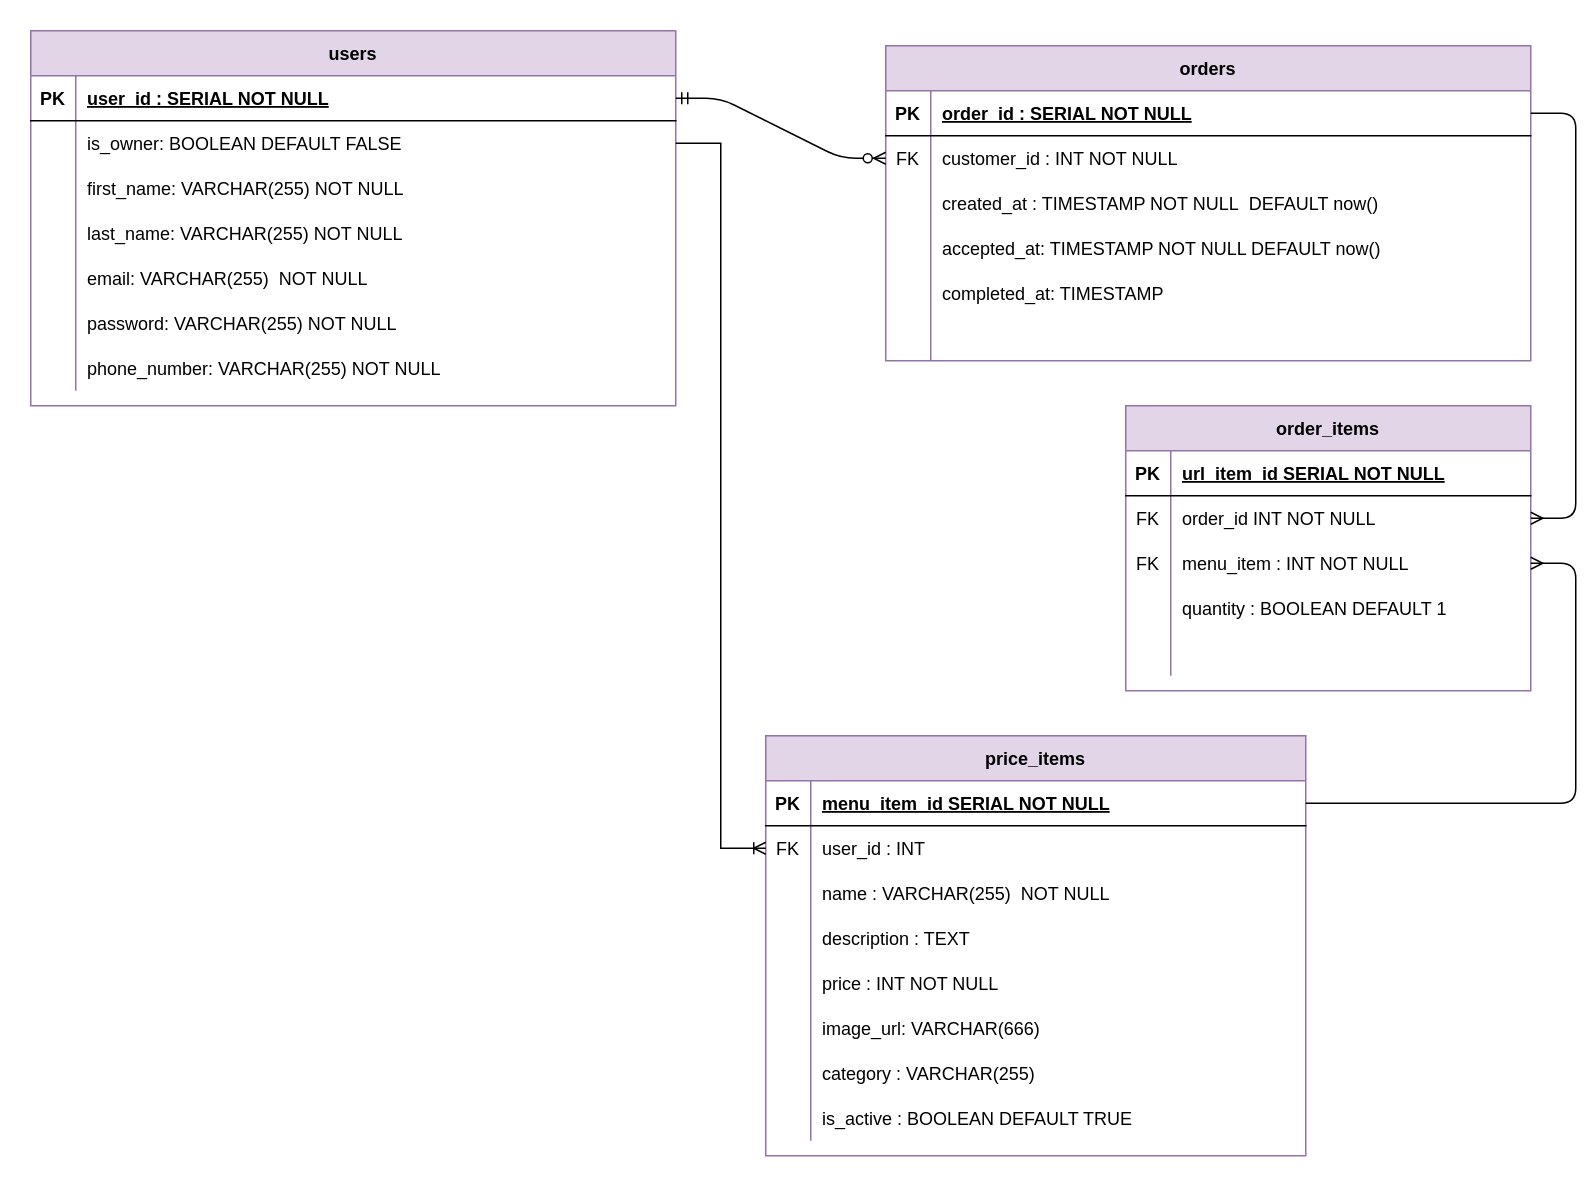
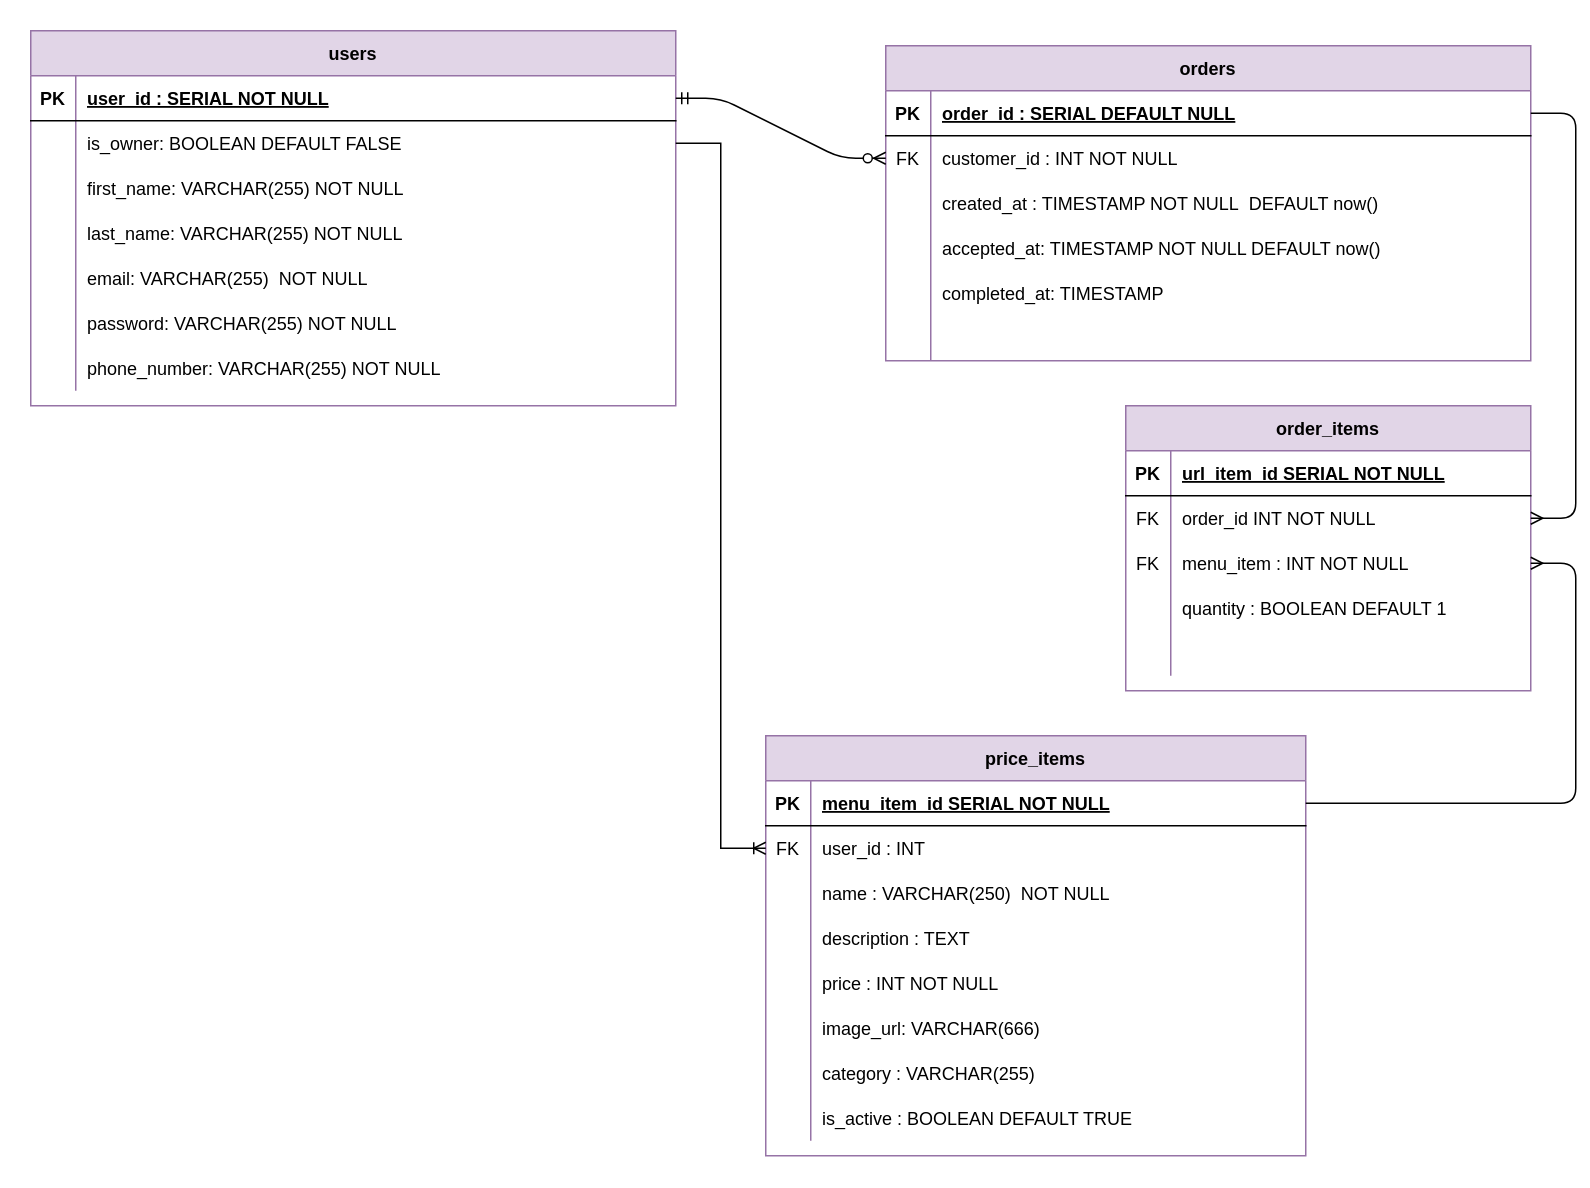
- <mxCell id="52" value="order_id : SERIAL NOT NULL" style="shape=partialRectangle;connectable=0;fillColor=none;top=0;left=0;bottom=0;right=0;align=left;spacingLeft=6;fontStyle=5;overflow=hidden;" parent="50" vertex="1"><mxGeometry x="30" width="400" height="30" as="geometry"><mxRectangle width="400" height="30" as="alternateBounds" /></mxGeometry></mxCell>
+ <mxCell id="52" value="order_id : SERIAL DEFAULT NULL" style="shape=partialRectangle;connectable=0;fillColor=none;top=0;left=0;bottom=0;right=0;align=left;spacingLeft=6;fontStyle=5;overflow=hidden;" parent="50" vertex="1"><mxGeometry x="30" width="400" height="30" as="geometry"><mxRectangle width="400" height="30" as="alternateBounds" /></mxGeometry></mxCell>
- <mxCell id="33" value="name : VARCHAR(255)  NOT NULL" style="shape=partialRectangle;connectable=0;fillColor=none;top=0;left=0;bottom=0;right=0;align=left;spacingLeft=6;overflow=hidden;" parent="31" vertex="1"><mxGeometry x="30" width="330" height="30" as="geometry"><mxRectangle width="330" height="30" as="alternateBounds" /></mxGeometry></mxCell>
+ <mxCell id="33" value="name : VARCHAR(250)  NOT NULL" style="shape=partialRectangle;connectable=0;fillColor=none;top=0;left=0;bottom=0;right=0;align=left;spacingLeft=6;overflow=hidden;" parent="31" vertex="1"><mxGeometry x="30" width="330" height="30" as="geometry"><mxRectangle width="330" height="30" as="alternateBounds" /></mxGeometry></mxCell>
